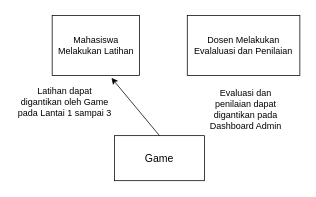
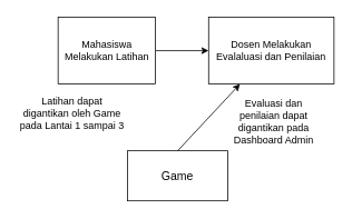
+ <mxCell id="2" style="edgeStyle=orthogonalEdgeStyle;rounded=0;orthogonalLoop=1;jettySize=auto;html=1;exitX=1;exitY=0.5;exitDx=0;exitDy=0;" parent="1" source="3" target="4" edge="1"><mxGeometry relative="1" as="geometry" /></mxCell>
+ <mxCell id="8" value="" style="endArrow=classic;html=1;rounded=0;exitX=0.5;exitY=0;exitDx=0;exitDy=0;entryX=0.25;entryY=1;entryDx=0;entryDy=0;" edge="1" parent="1" source="5" target="4"><mxGeometry width="50" height="50" relative="1" as="geometry"><mxPoint x="394" y="235" as="sourcePoint" /><mxPoint x="508" y="110" as="targetPoint" /></mxGeometry></mxCell>
- <mxCell id="6" value="" style="endArrow=classic;html=1;rounded=0;exitX=0.5;exitY=0;exitDx=0;exitDy=0;entryX=0.678;entryY=1.038;entryDx=0;entryDy=0;entryPerimeter=0;" parent="1" source="5" target="3" edge="1"><mxGeometry width="50" height="50" relative="1" as="geometry"><mxPoint x="289" y="180" as="sourcePoint" /><mxPoint x="339" y="130" as="targetPoint" /></mxGeometry></mxCell>
